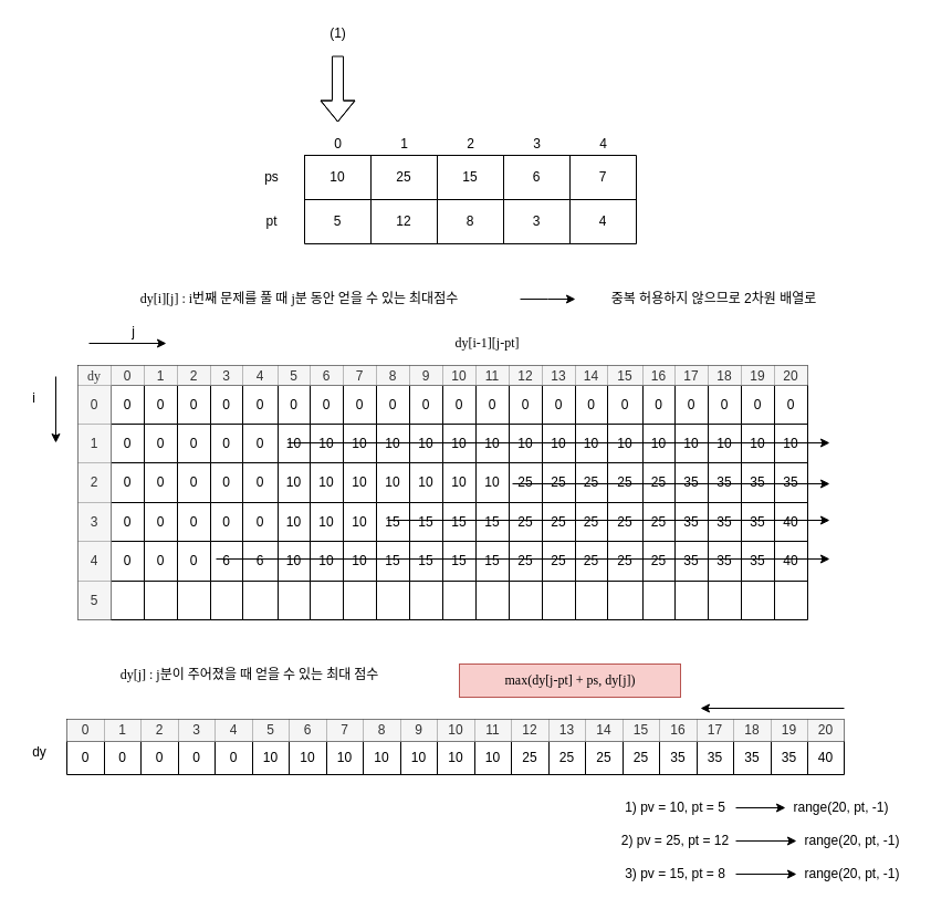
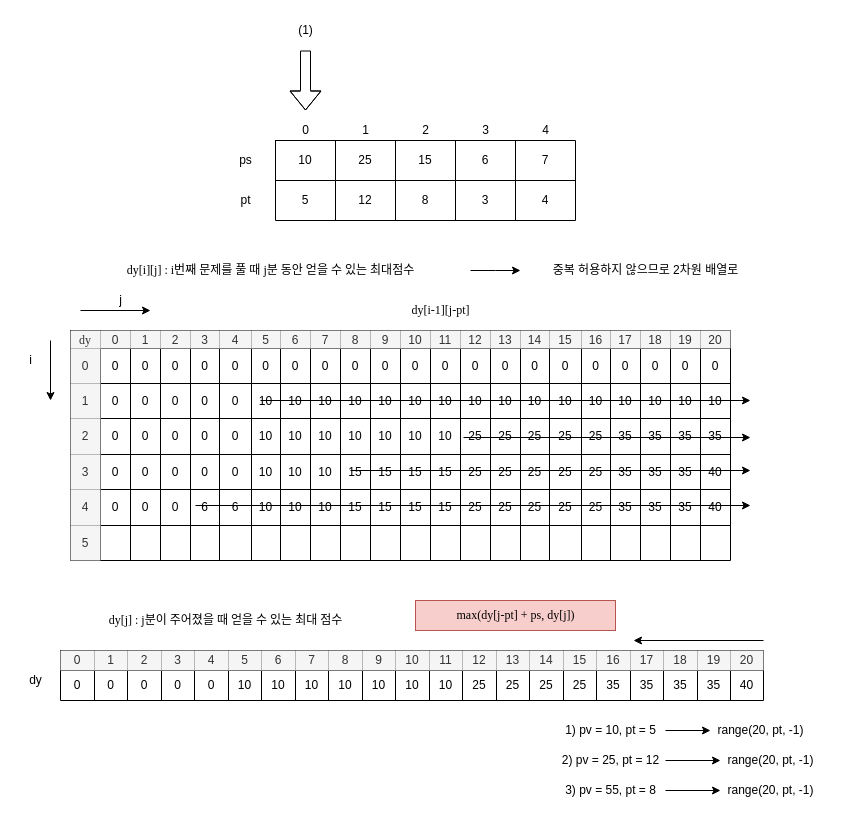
- <mxCell id="244" value="&lt;p&gt;&lt;font face=&quot;Lucida Console&quot;&gt;dy[j] : j분이 주어졌을 때 얻을 수 있는 최대 점수&lt;/font&gt;&lt;/p&gt;" style="text;html=1;align=center;verticalAlign=middle;resizable=0;points=[];autosize=1;strokeColor=none;" parent="1" vertex="1"><mxGeometry x="65" y="590" width="320" height="40" as="geometry" /></mxCell>
+ <mxCell id="244" value="&lt;p&gt;&lt;font face=&quot;Lucida Console&quot;&gt;dy[j] : j분이 주어졌을 때 얻을 수 있는 최대 점수&lt;/font&gt;&lt;/p&gt;" style="text;html=1;align=center;verticalAlign=middle;resizable=0;points=[];autosize=1;strokeColor=none;" parent="1" vertex="1"><mxGeometry x="65" y="600" width="320" height="40" as="geometry" /></mxCell>
- <mxCell id="254" value="3) pv = 15, pt = 8" style="text;html=1;align=center;verticalAlign=middle;resizable=0;points=[];autosize=1;strokeColor=none;" parent="1" vertex="1"><mxGeometry x="555" y="780" width="110" height="20" as="geometry" /></mxCell>
+ <mxCell id="254" value="3) pv = 55, pt = 8" style="text;html=1;align=center;verticalAlign=middle;resizable=0;points=[];autosize=1;strokeColor=none;" parent="1" vertex="1"><mxGeometry x="555" y="780" width="110" height="20" as="geometry" /></mxCell>
